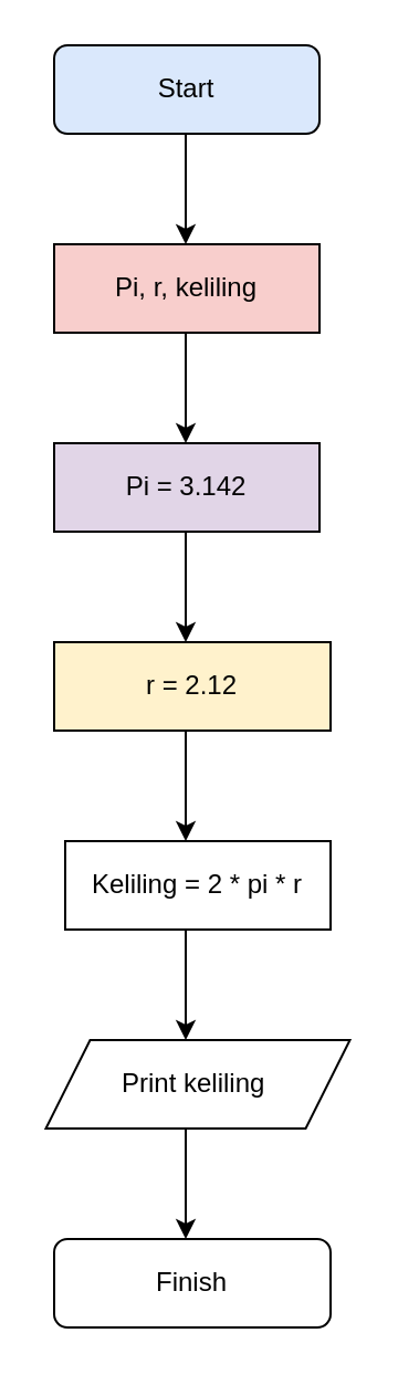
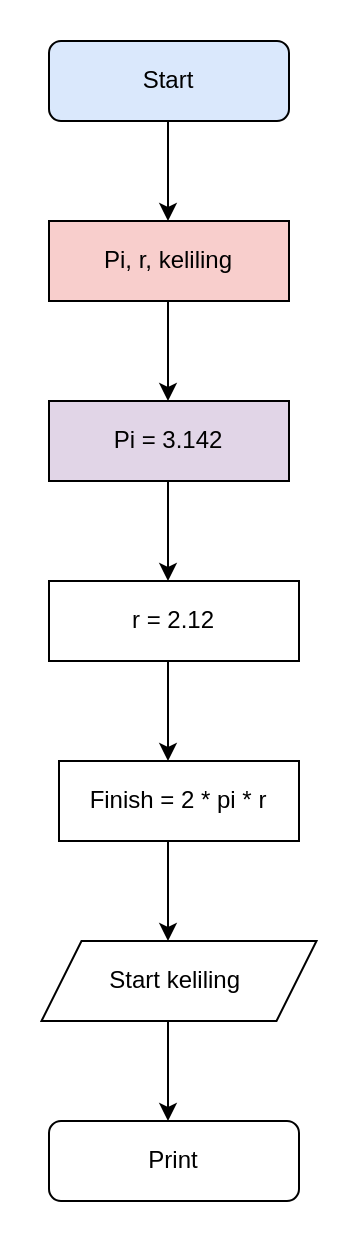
- <mxCell id="9" value="r = 2.12" style="rounded=0;whiteSpace=wrap;html=1;fillColor=#fff2cc;" vertex="1" parent="1"><mxGeometry x="24" y="290" width="125" height="40" as="geometry" /></mxCell>
+ <mxCell id="9" value="r = 2.12" style="rounded=0;whiteSpace=wrap;html=1;" vertex="1" parent="1"><mxGeometry x="24" y="290" width="125" height="40" as="geometry" /></mxCell>
- <mxCell id="13" value="Keliling = 2 * pi * r" style="rounded=0;whiteSpace=wrap;html=1;" vertex="1" parent="1"><mxGeometry x="29" y="380" width="120" height="40" as="geometry" /></mxCell>
+ <mxCell id="13" value="Finish = 2 * pi * r" style="rounded=0;whiteSpace=wrap;html=1;" vertex="1" parent="1"><mxGeometry x="29" y="380" width="120" height="40" as="geometry" /></mxCell>
- <mxCell id="12" value="Print keliling&amp;nbsp;" style="shape=parallelogram;perimeter=parallelogramPerimeter;whiteSpace=wrap;html=1;fixedSize=1;" vertex="1" parent="1"><mxGeometry x="20.25" y="470" width="137.5" height="40" as="geometry" /></mxCell>
+ <mxCell id="12" value="Start keliling&amp;nbsp;" style="shape=parallelogram;perimeter=parallelogramPerimeter;whiteSpace=wrap;html=1;fixedSize=1;" vertex="1" parent="1"><mxGeometry x="20.25" y="470" width="137.5" height="40" as="geometry" /></mxCell>
- <mxCell id="14" value="Finish" style="rounded=1;whiteSpace=wrap;html=1;" vertex="1" parent="1"><mxGeometry x="24" y="560" width="125" height="40" as="geometry" /></mxCell>
+ <mxCell id="14" value="Print" style="rounded=1;whiteSpace=wrap;html=1;" vertex="1" parent="1"><mxGeometry x="24" y="560" width="125" height="40" as="geometry" /></mxCell>
